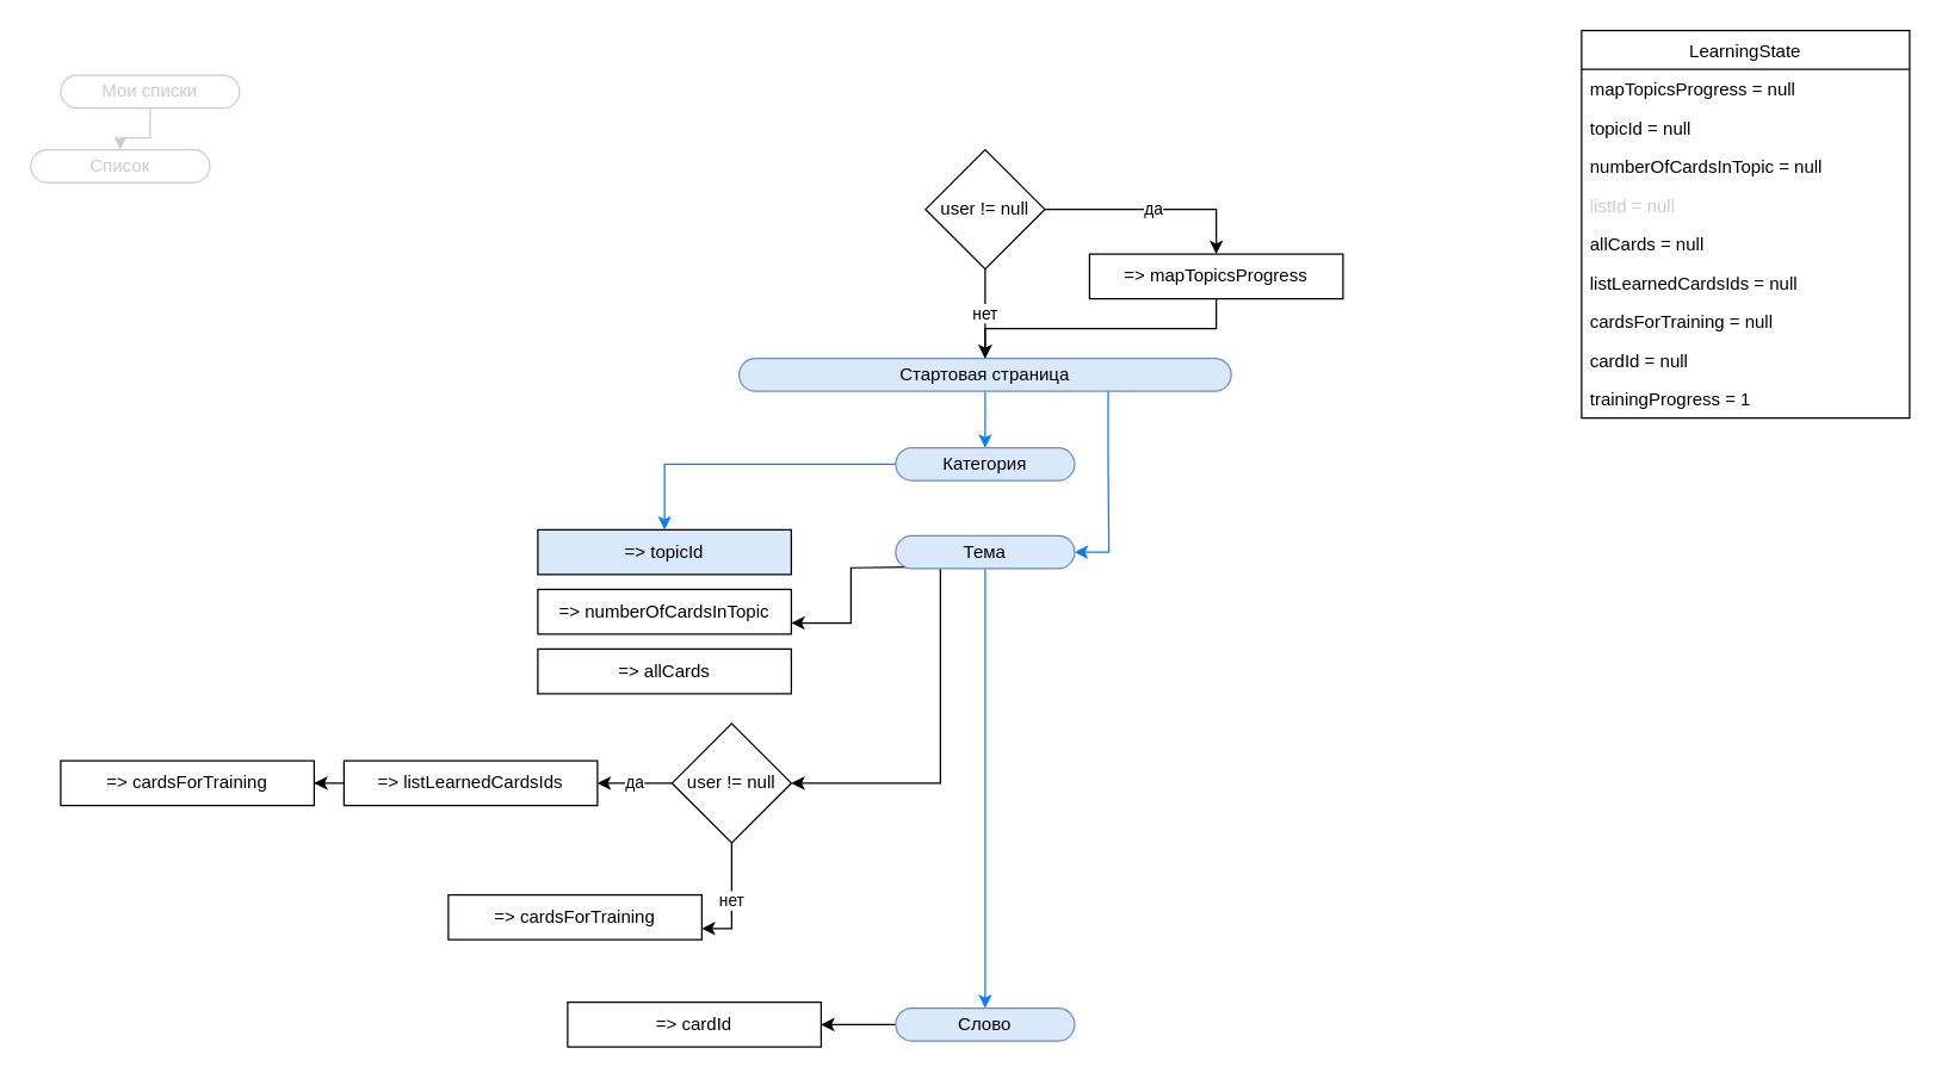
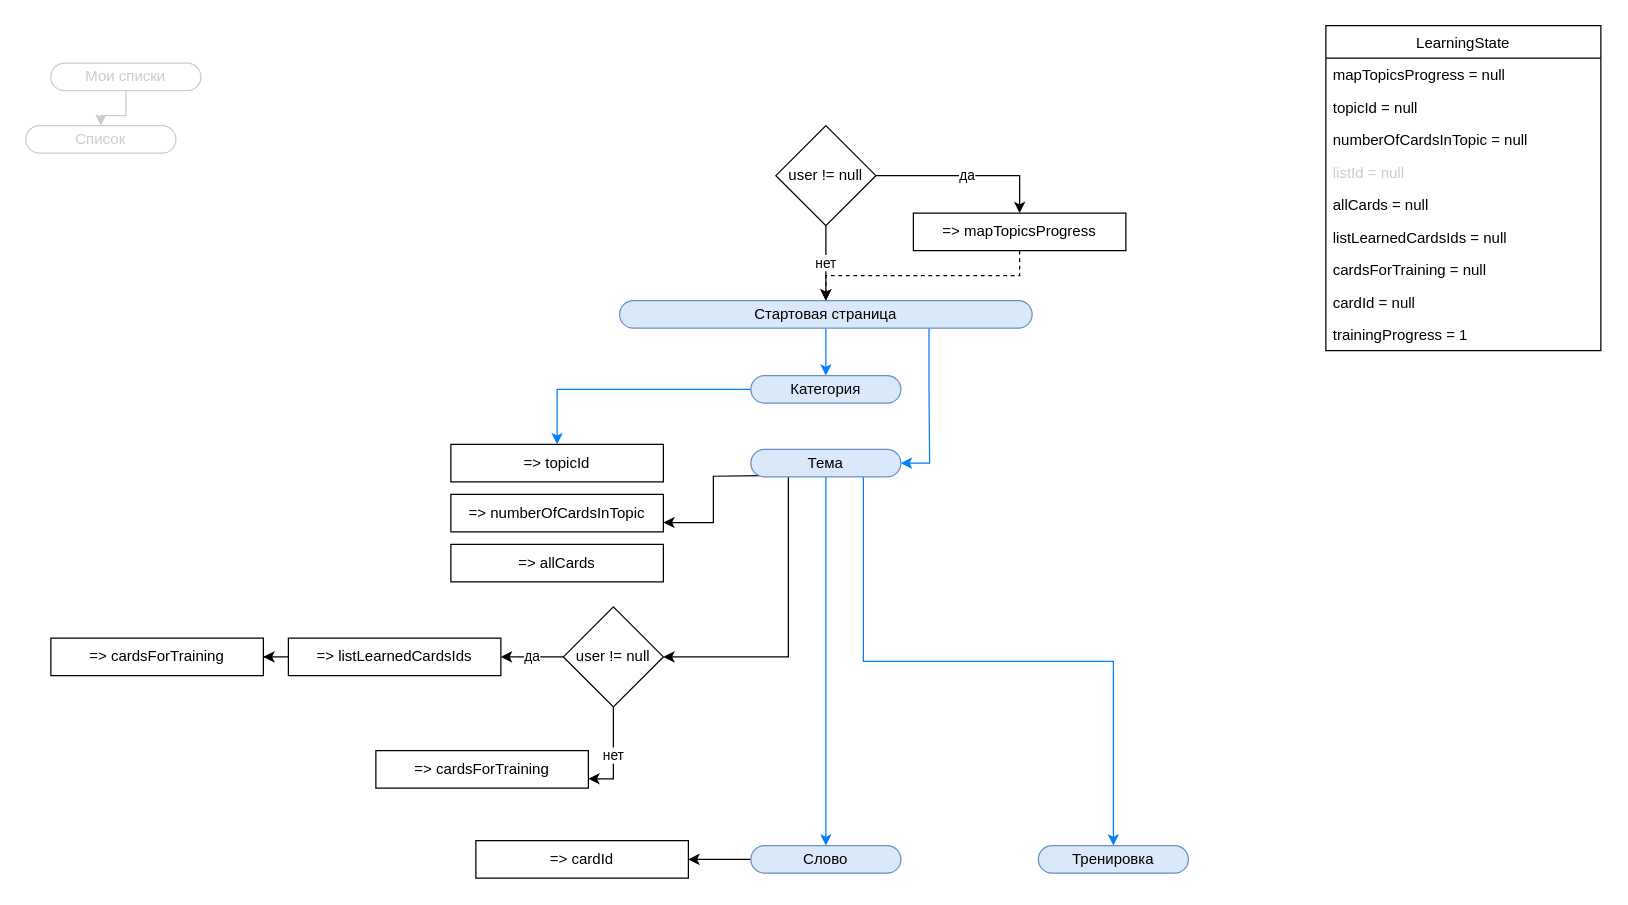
- <mxCell id="28" value="" style="edgeStyle=orthogonalEdgeStyle;rounded=0;orthogonalLoop=1;jettySize=auto;html=1;fontColor=#000000;exitX=0.5;exitY=1;exitDx=0;exitDy=0;" edge="1" parent="1" source="29" target="14"><mxGeometry relative="1" as="geometry" /></mxCell>
+ <mxCell id="28" value="" style="edgeStyle=orthogonalEdgeStyle;rounded=0;orthogonalLoop=1;jettySize=auto;html=1;fontColor=#000000;exitX=0.5;exitY=1;exitDx=0;exitDy=0;dashed=1;" edge="1" parent="1" source="29" target="14"><mxGeometry relative="1" as="geometry" /></mxCell>
- <mxCell id="30" value="&lt;span style=&quot;text-align: left&quot;&gt;=&amp;gt;&amp;nbsp;&lt;/span&gt;&lt;span style=&quot;text-align: left&quot;&gt;topicId&lt;/span&gt;&lt;span style=&quot;text-align: left&quot;&gt;&lt;br&gt;&lt;/span&gt;" style="rounded=0;whiteSpace=wrap;html=1;fontColor=#000000;fillColor=#dae8fc;" vertex="1" parent="1"><mxGeometry x="360" y="355" width="170" height="30" as="geometry" /></mxCell>
+ <mxCell id="30" value="&lt;span style=&quot;text-align: left&quot;&gt;=&amp;gt;&amp;nbsp;&lt;/span&gt;&lt;span style=&quot;text-align: left&quot;&gt;topicId&lt;/span&gt;&lt;span style=&quot;text-align: left&quot;&gt;&lt;br&gt;&lt;/span&gt;" style="rounded=0;whiteSpace=wrap;html=1;fontColor=#000000;" vertex="1" parent="1"><mxGeometry x="360" y="355" width="170" height="30" as="geometry" /></mxCell>
+ <mxCell id="18" style="edgeStyle=orthogonalEdgeStyle;rounded=0;orthogonalLoop=1;jettySize=auto;html=1;exitX=0.75;exitY=1;exitDx=0;exitDy=0;fontColor=#CCCCCC;strokeColor=#007FFF;strokeWidth=1;" edge="1" parent="1" source="21" target="42"><mxGeometry relative="1" as="geometry" /></mxCell>
+ <mxCell id="42" value="Тренировка" style="rounded=1;whiteSpace=wrap;html=1;arcSize=50;fillColor=#dae8fc;strokeColor=#6c8ebf;" vertex="1" parent="1"><mxGeometry x="830" y="676" width="120" height="22" as="geometry" /></mxCell>
